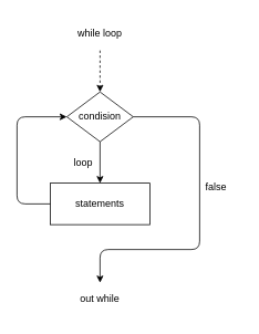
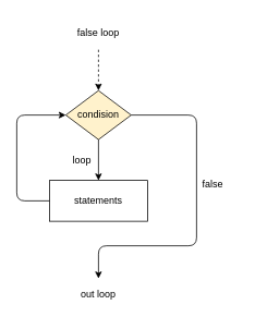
- <mxCell id="2" value="while loop" style="text;strokeColor=none;align=center;fillColor=none;html=1;verticalAlign=middle;whiteSpace=wrap;rounded=0;" vertex="1" parent="1"><mxGeometry x="80" y="20" width="80" height="40" as="geometry" /></mxCell>
+ <mxCell id="2" value="false loop" style="text;strokeColor=none;align=center;fillColor=none;html=1;verticalAlign=middle;whiteSpace=wrap;rounded=0;" vertex="1" parent="1"><mxGeometry x="80" y="20" width="80" height="40" as="geometry" /></mxCell>
- <mxCell id="4" value="condision" style="rhombus;whiteSpace=wrap;html=1;" vertex="1" parent="1"><mxGeometry x="80" y="110" width="80" height="60" as="geometry" /></mxCell>
+ <mxCell id="4" value="condision" style="rhombus;whiteSpace=wrap;html=1;fillColor=#fff2cc;" vertex="1" parent="1"><mxGeometry x="80" y="110" width="80" height="60" as="geometry" /></mxCell>
- <mxCell id="8" value="out while" style="text;strokeColor=none;align=center;fillColor=none;html=1;verticalAlign=middle;whiteSpace=wrap;rounded=0;" vertex="1" parent="1"><mxGeometry x="80" y="340" width="80" height="40" as="geometry" /></mxCell>
+ <mxCell id="8" value="out loop" style="text;strokeColor=none;align=center;fillColor=none;html=1;verticalAlign=middle;whiteSpace=wrap;rounded=0;" vertex="1" parent="1"><mxGeometry x="80" y="340" width="80" height="40" as="geometry" /></mxCell>
